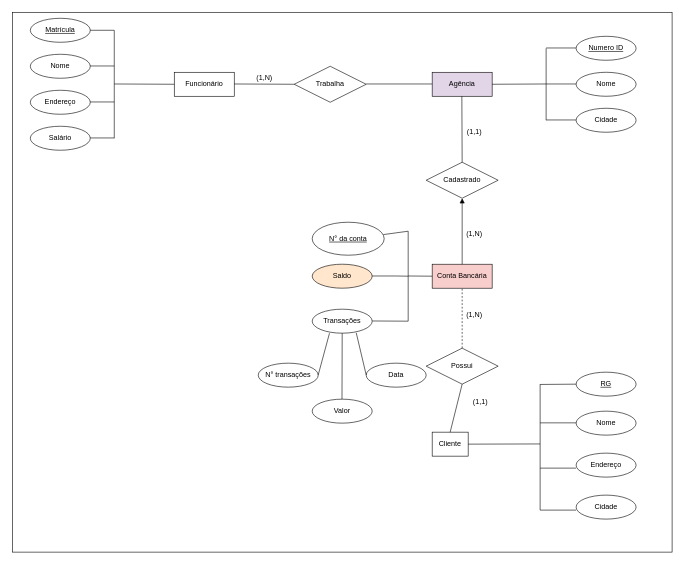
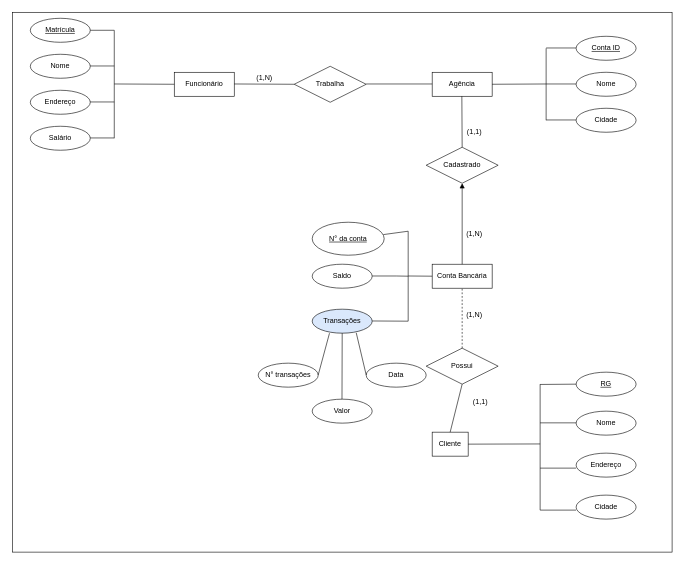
- <mxCell id="19" value="Numero ID" style="ellipse;whiteSpace=wrap;html=1;align=center;fontStyle=4;direction=west;" parent="1" vertex="1"><mxGeometry x="960" y="60" width="100" height="40" as="geometry" /></mxCell>
+ <mxCell id="19" value="Conta ID" style="ellipse;whiteSpace=wrap;html=1;align=center;fontStyle=4;direction=west;" parent="1" vertex="1"><mxGeometry x="960" y="60" width="100" height="40" as="geometry" /></mxCell>
- <mxCell id="3" value="Agência" style="whiteSpace=wrap;html=1;align=center;fillColor=#e1d5e7;" parent="1" vertex="1"><mxGeometry x="720" y="120" width="100" height="40" as="geometry" /></mxCell>
+ <mxCell id="3" value="Agência" style="whiteSpace=wrap;html=1;align=center;" parent="1" vertex="1"><mxGeometry x="720" y="120" width="100" height="40" as="geometry" /></mxCell>
- <mxCell id="32" value="Cadastrado" style="shape=rhombus;perimeter=rhombusPerimeter;whiteSpace=wrap;html=1;align=center;" parent="1" vertex="1"><mxGeometry x="710" y="270" width="120" height="60" as="geometry" /></mxCell>
+ <mxCell id="32" value="Cadastrado" style="shape=rhombus;perimeter=rhombusPerimeter;whiteSpace=wrap;html=1;align=center;" parent="1" vertex="1"><mxGeometry x="710" y="245" width="120" height="60" as="geometry" /></mxCell>
- <mxCell id="44" value="Saldo" style="ellipse;whiteSpace=wrap;html=1;align=center;fillColor=#ffe6cc;" parent="1" vertex="1"><mxGeometry x="520" y="440" width="100" height="40" as="geometry" /></mxCell>
+ <mxCell id="44" value="Saldo" style="ellipse;whiteSpace=wrap;html=1;align=center;" parent="1" vertex="1"><mxGeometry x="520" y="440" width="100" height="40" as="geometry" /></mxCell>
- <mxCell id="42" value="Conta Bancária" style="whiteSpace=wrap;html=1;align=center;fillColor=#f8cecc;" parent="1" vertex="1"><mxGeometry x="720" y="440" width="100" height="40" as="geometry" /></mxCell>
+ <mxCell id="42" value="Conta Bancária" style="whiteSpace=wrap;html=1;align=center;" parent="1" vertex="1"><mxGeometry x="720" y="440" width="100" height="40" as="geometry" /></mxCell>
- <mxCell id="45" value="Transações" style="ellipse;whiteSpace=wrap;html=1;align=center;" parent="1" vertex="1"><mxGeometry x="520" y="515" width="100" height="40" as="geometry" /></mxCell>
+ <mxCell id="45" value="Transações" style="ellipse;whiteSpace=wrap;html=1;align=center;fillColor=#dae8fc;" parent="1" vertex="1"><mxGeometry x="520" y="515" width="100" height="40" as="geometry" /></mxCell>
